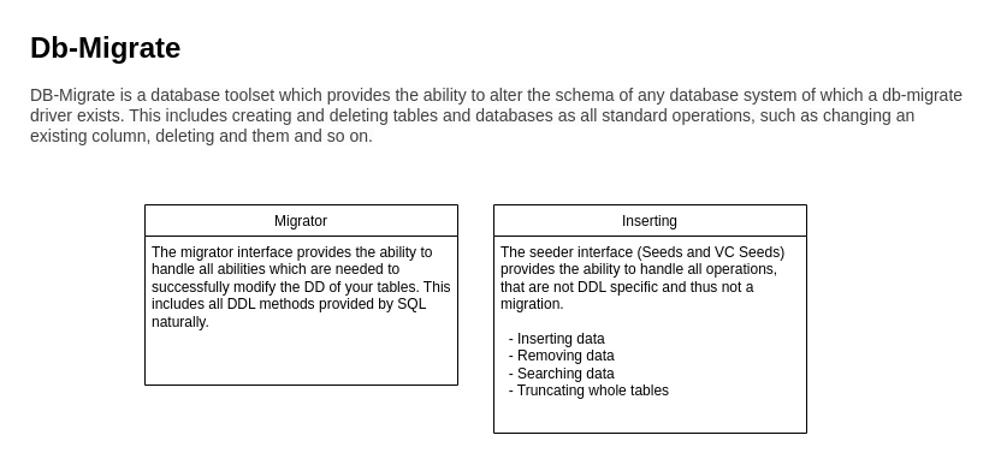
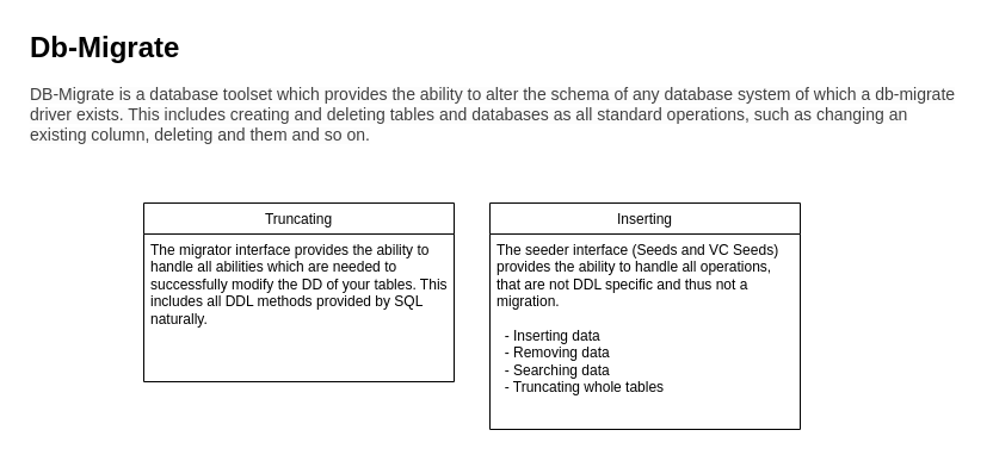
- <mxCell id="3" value="Migrator" style="swimlane;fontStyle=0;childLayout=stackLayout;horizontal=1;startSize=26;fillColor=none;horizontalStack=0;resizeParent=1;resizeParentMax=0;resizeLast=0;collapsible=1;marginBottom=0;" vertex="1" parent="1"><mxGeometry x="120" y="170" width="260" height="150" as="geometry"><mxRectangle x="120" y="160" width="80" height="26" as="alternateBounds" /></mxGeometry></mxCell>
+ <mxCell id="3" value="Truncating" style="swimlane;fontStyle=0;childLayout=stackLayout;horizontal=1;startSize=26;fillColor=none;horizontalStack=0;resizeParent=1;resizeParentMax=0;resizeLast=0;collapsible=1;marginBottom=0;" vertex="1" parent="1"><mxGeometry x="120" y="170" width="260" height="150" as="geometry"><mxRectangle x="120" y="160" width="80" height="26" as="alternateBounds" /></mxGeometry></mxCell>
